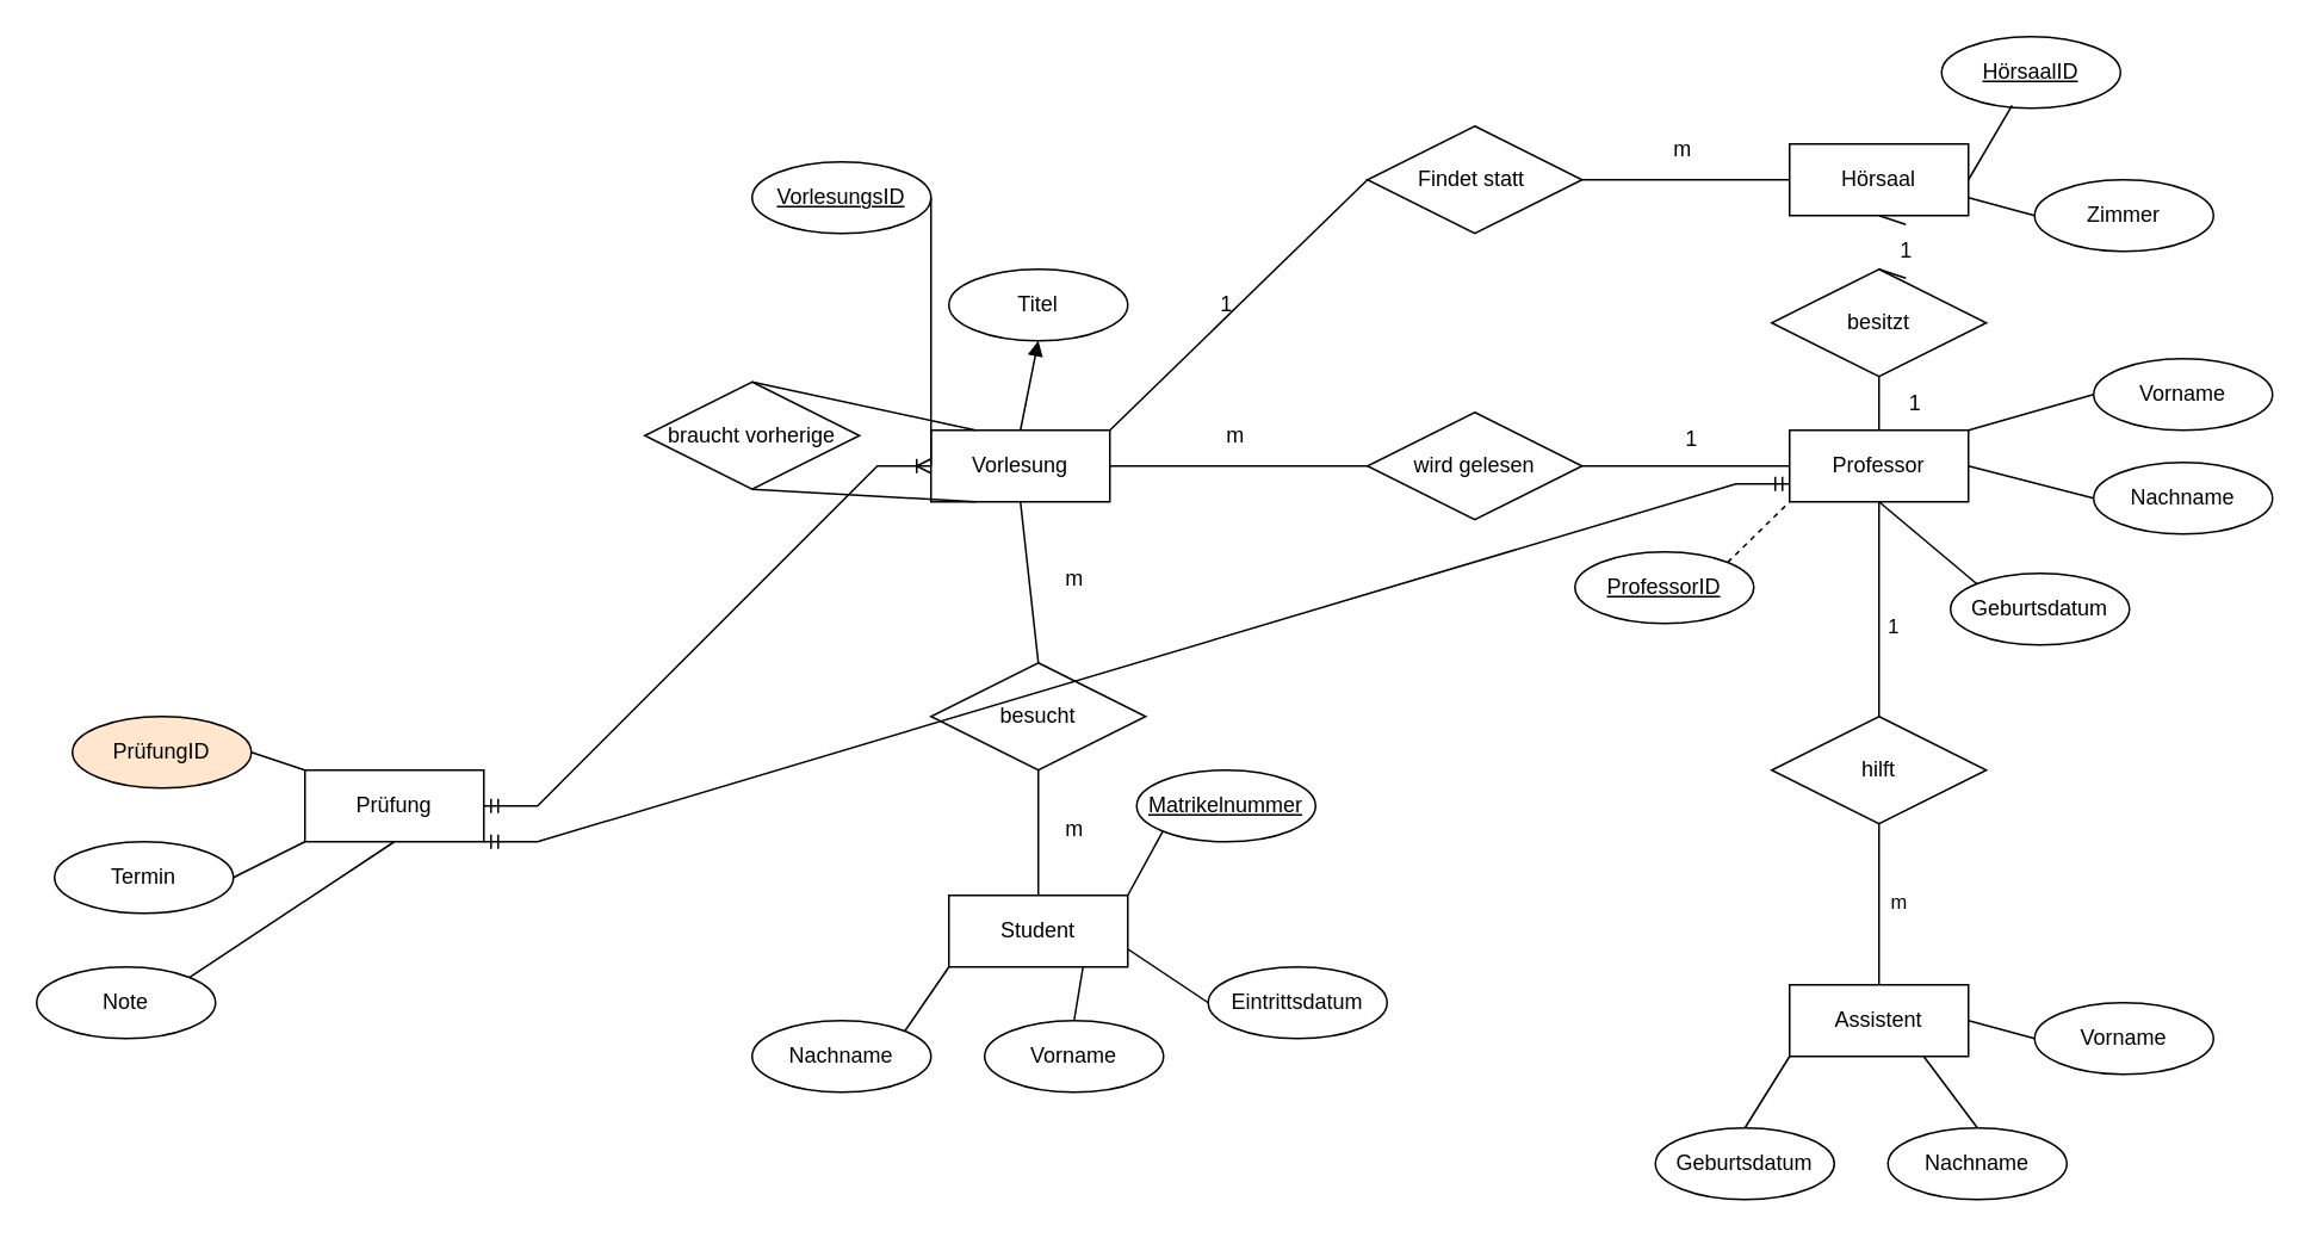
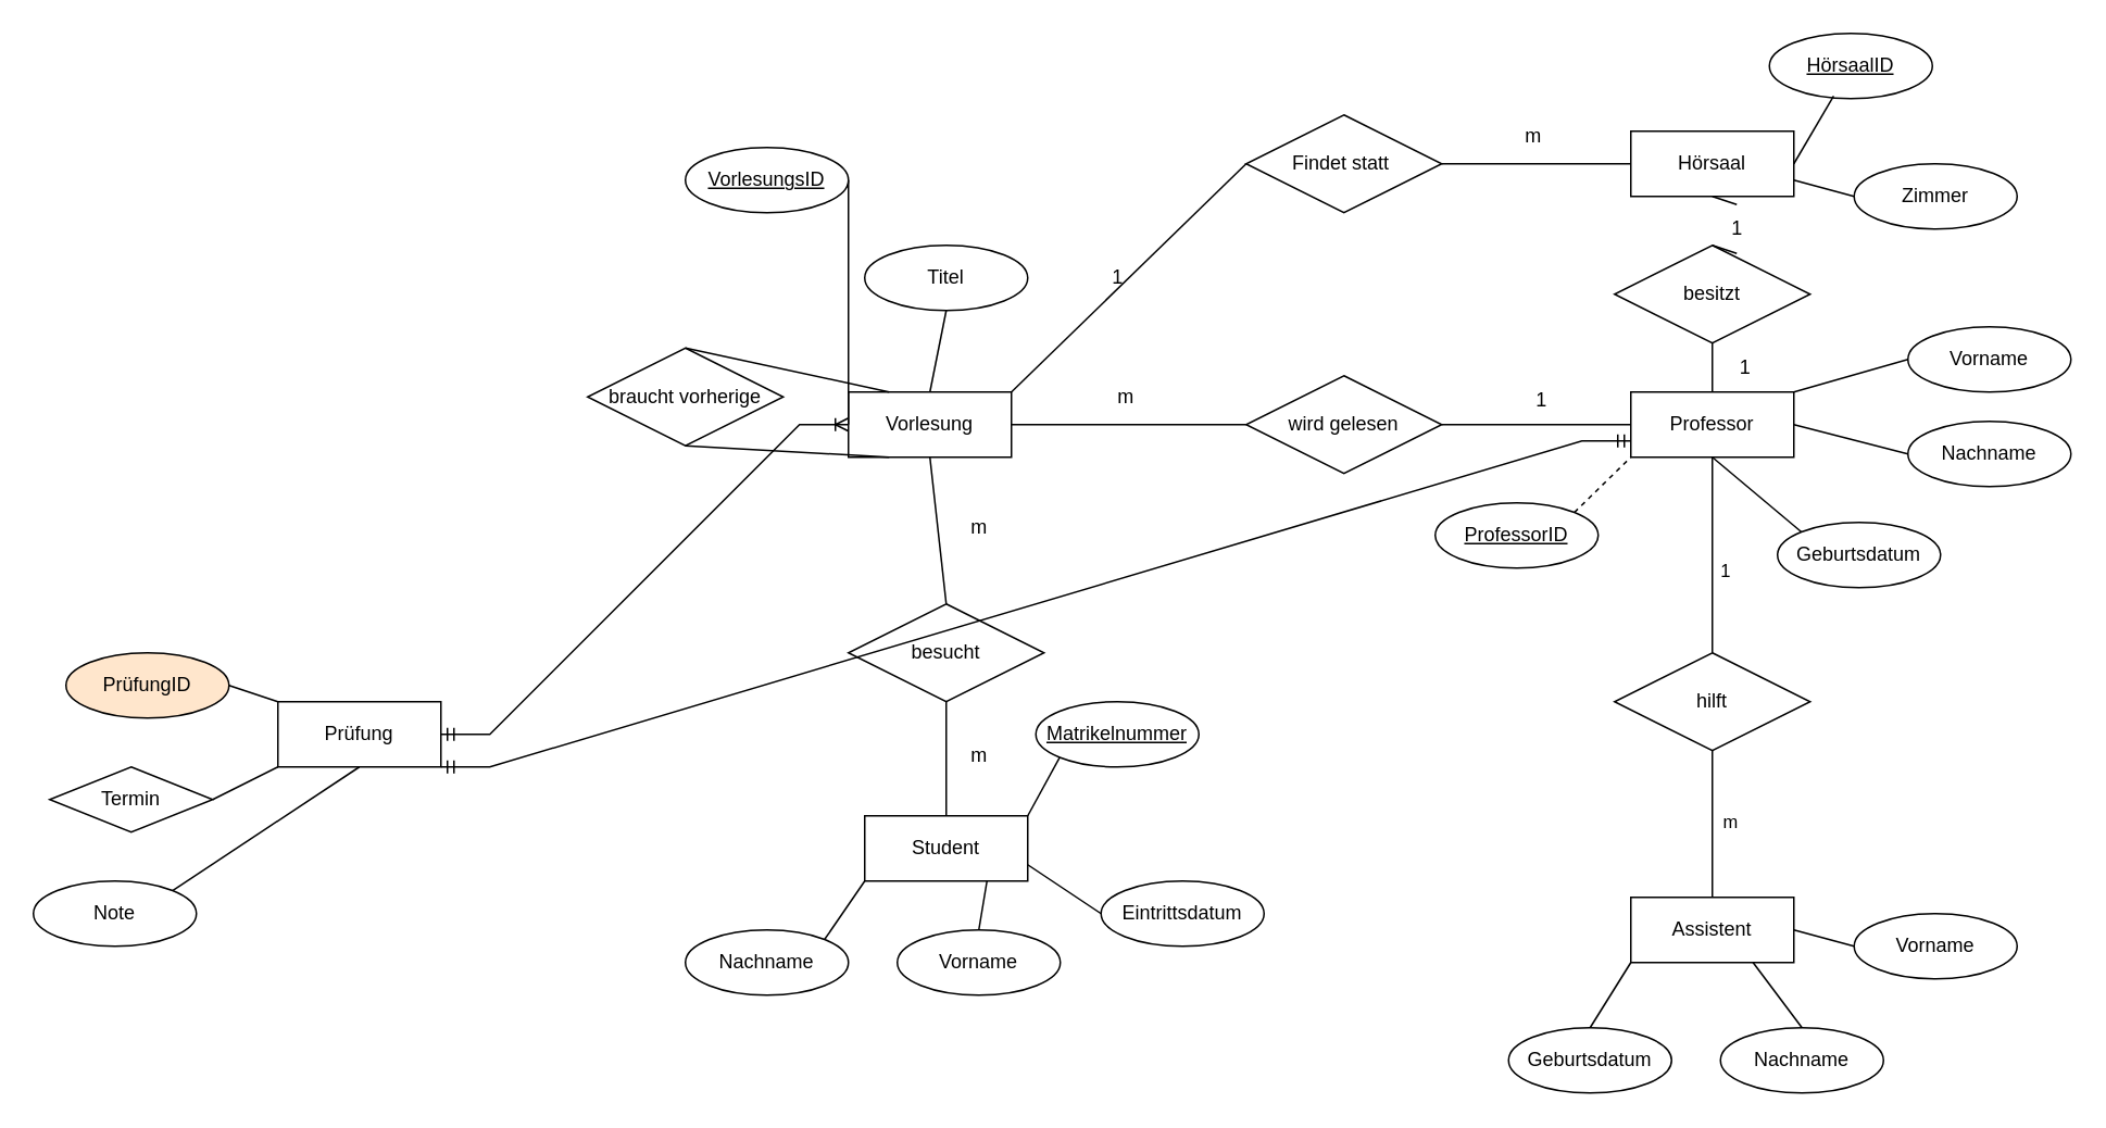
- <mxCell id="8" value="" style="endArrow=block;html=1;rounded=0;entryX=0.5;entryY=1;entryDx=0;entryDy=0;exitX=0.5;exitY=0;exitDx=0;exitDy=0;" parent="1" source="2" target="3" edge="1"><mxGeometry width="50" height="50" relative="1" as="geometry"><mxPoint x="760" y="470" as="sourcePoint" /><mxPoint x="810" y="420" as="targetPoint" /></mxGeometry></mxCell>
+ <mxCell id="8" value="" style="endArrow=none;html=1;rounded=0;entryX=0.5;entryY=1;entryDx=0;entryDy=0;exitX=0.5;exitY=0;exitDx=0;exitDy=0;" parent="1" source="2" target="3" edge="1"><mxGeometry width="50" height="50" relative="1" as="geometry"><mxPoint x="760" y="470" as="sourcePoint" /><mxPoint x="810" y="420" as="targetPoint" /></mxGeometry></mxCell>
- <mxCell id="63" value="&lt;div&gt;Termin&lt;/div&gt;" style="ellipse;whiteSpace=wrap;html=1;align=center;" parent="1" vertex="1"><mxGeometry x="30" y="470" width="100" height="40" as="geometry" /></mxCell>
+ <mxCell id="63" value="&lt;div&gt;Termin&lt;/div&gt;" style="rhombus;whiteSpace=wrap;html=1;align=center;" parent="1" vertex="1"><mxGeometry x="30" y="470" width="100" height="40" as="geometry" /></mxCell>
